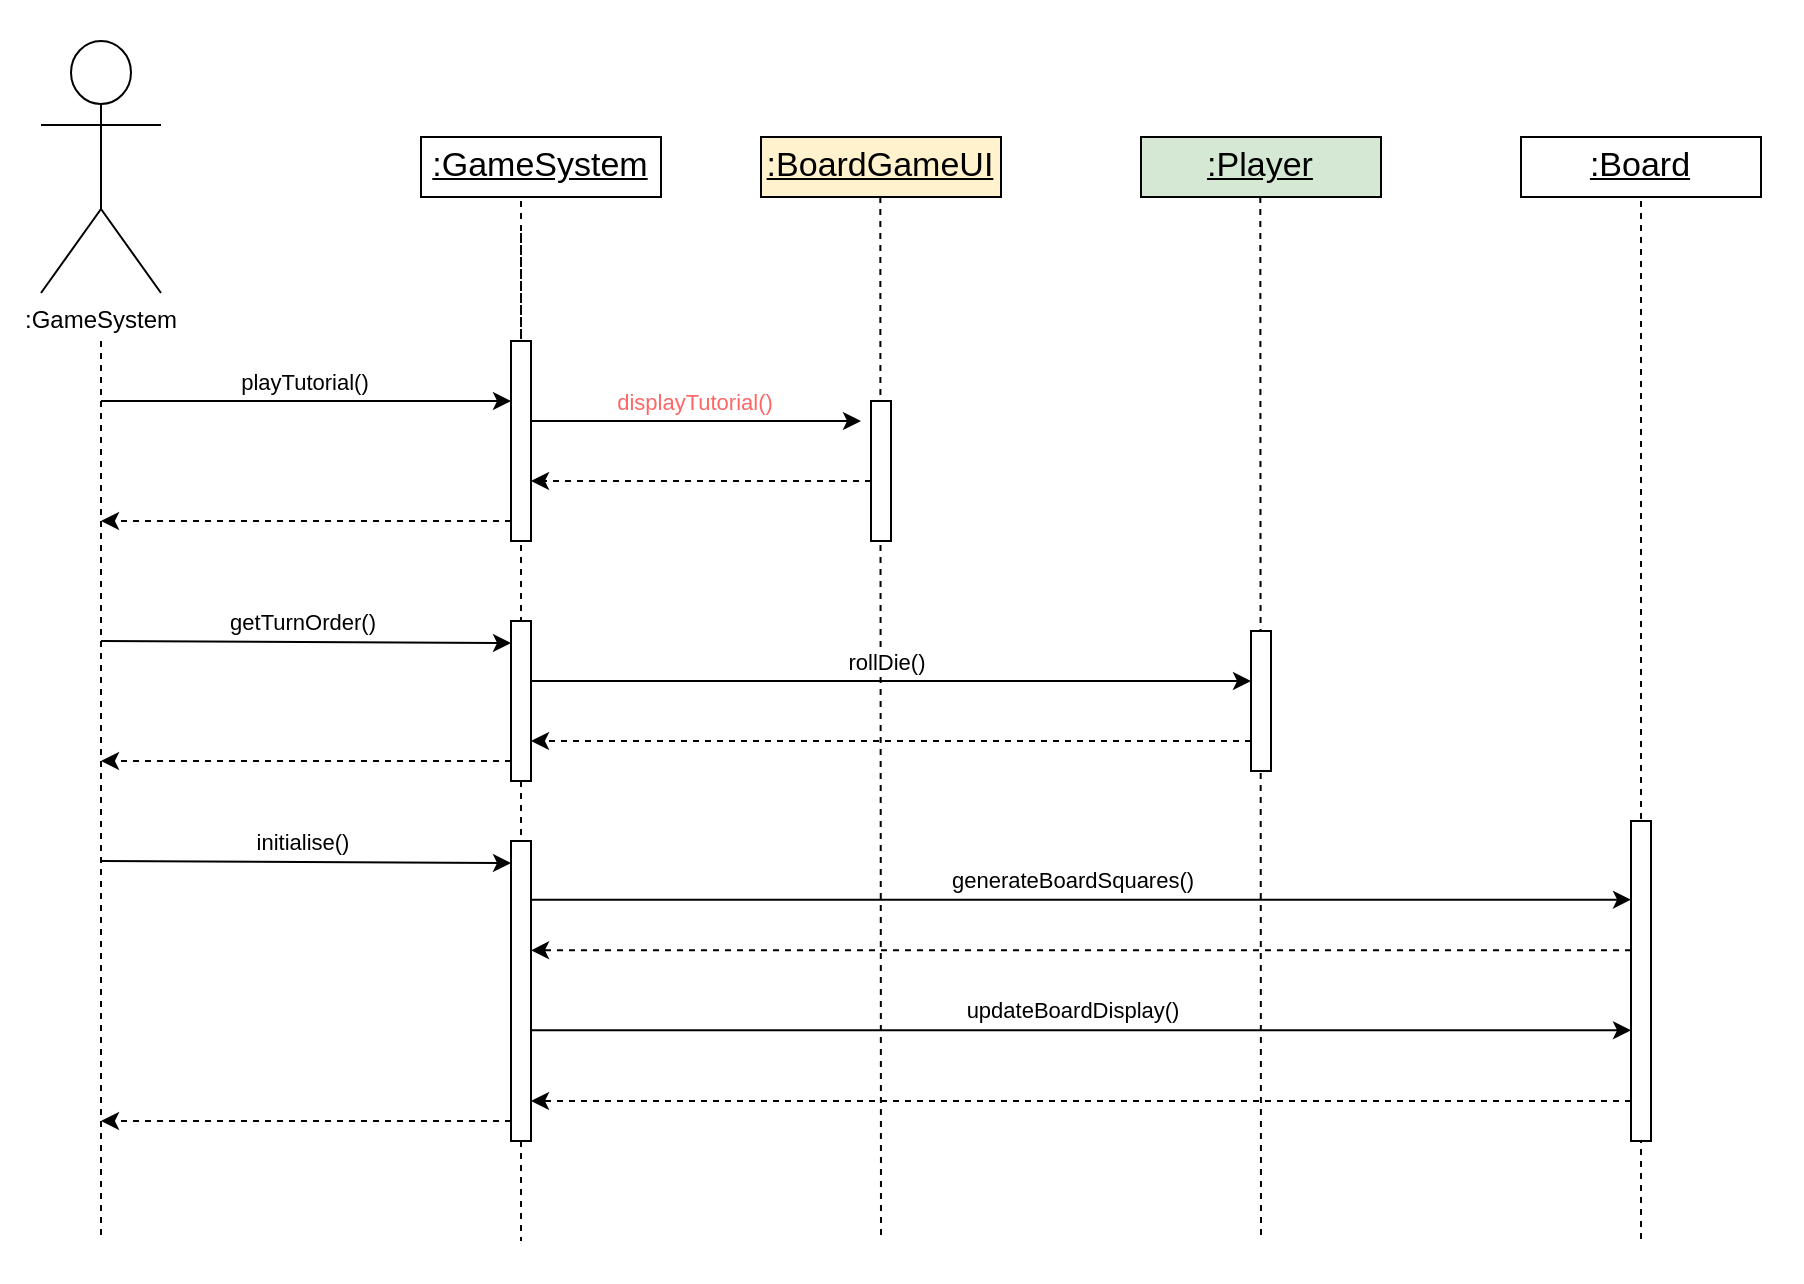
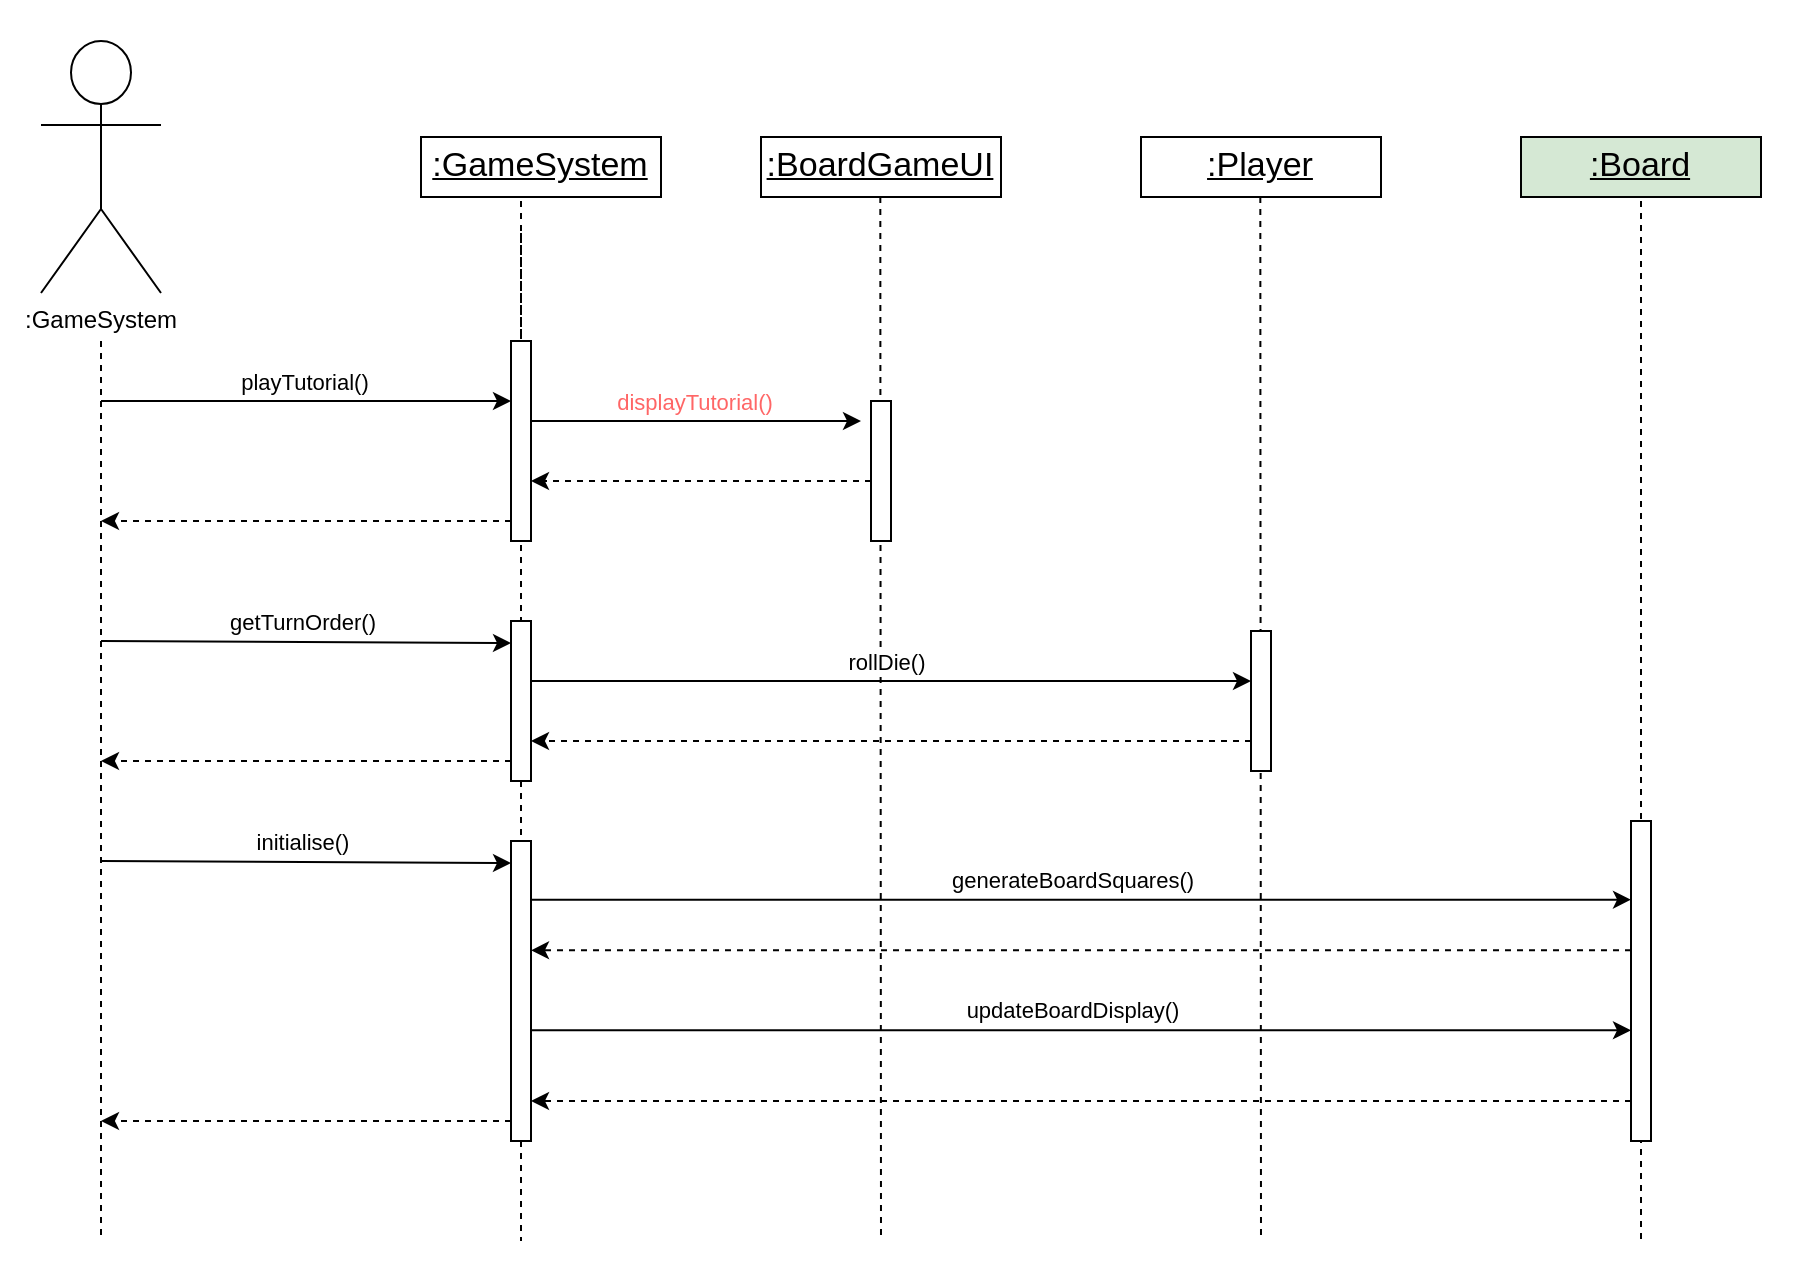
- <mxCell id="20" value=":BoardGameUI" style="html=1;whiteSpace=wrap;fontStyle=4;fontSize=17;horizontal=1;fillColor=#fff2cc;" vertex="1" parent="1"><mxGeometry x="380" y="68" width="120" height="30" as="geometry" /></mxCell>
+ <mxCell id="20" value=":BoardGameUI" style="html=1;whiteSpace=wrap;fontStyle=4;fontSize=17;horizontal=1;" vertex="1" parent="1"><mxGeometry x="380" y="68" width="120" height="30" as="geometry" /></mxCell>
- <mxCell id="26" value=":Player" style="html=1;whiteSpace=wrap;fontStyle=4;fontSize=17;horizontal=1;fillColor=#d5e8d4;" vertex="1" parent="1"><mxGeometry x="570" y="68" width="120" height="30" as="geometry" /></mxCell>
+ <mxCell id="26" value=":Player" style="html=1;whiteSpace=wrap;fontStyle=4;fontSize=17;horizontal=1;" vertex="1" parent="1"><mxGeometry x="570" y="68" width="120" height="30" as="geometry" /></mxCell>
- <mxCell id="32" value=":Board" style="html=1;whiteSpace=wrap;fontStyle=4;fontSize=17;horizontal=1;" vertex="1" parent="1"><mxGeometry x="760" y="68" width="120" height="30" as="geometry" /></mxCell>
+ <mxCell id="32" value=":Board" style="html=1;whiteSpace=wrap;fontStyle=4;fontSize=17;horizontal=1;fillColor=#d5e8d4;" vertex="1" parent="1"><mxGeometry x="760" y="68" width="120" height="30" as="geometry" /></mxCell>
